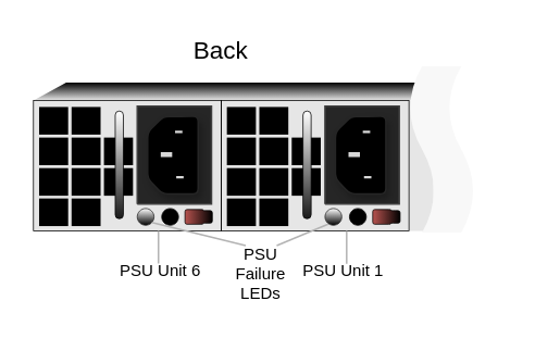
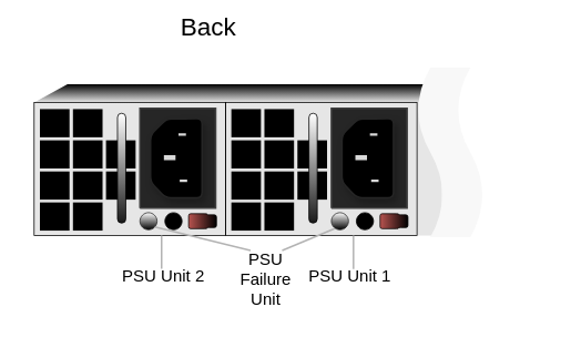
- <mxCell id="50" value="&lt;span style=&quot;font-weight: normal&quot;&gt;Back&lt;/span&gt;" style="text;html=1;strokeColor=none;fillColor=none;align=center;verticalAlign=middle;whiteSpace=wrap;rounded=0;shadow=0;fontSize=15;fontStyle=1" parent="1" vertex="1"><mxGeometry x="23.47" y="20" width="224.45" height="20" as="geometry" /></mxCell>
+ <mxCell id="50" value="&lt;span style=&quot;font-weight: normal&quot;&gt;Back&lt;/span&gt;" style="text;html=1;strokeColor=none;fillColor=none;align=center;verticalAlign=middle;whiteSpace=wrap;rounded=0;shadow=0;fontSize=15;fontStyle=1" parent="1" vertex="1"><mxGeometry x="13.47" y="5" width="224.45" height="20" as="geometry" /></mxCell>
- <mxCell id="54" value="PSU Unit 6" style="text;whiteSpace=wrap;html=1;fontSize=10;align=center;" parent="1" vertex="1"><mxGeometry x="58.25" y="153" width="80.22" height="20" as="geometry" /></mxCell>
+ <mxCell id="54" value="PSU Unit 2" style="text;whiteSpace=wrap;html=1;fontSize=10;align=center;" parent="1" vertex="1"><mxGeometry x="58.25" y="153" width="80.22" height="20" as="geometry" /></mxCell>
- <mxCell id="55" value="PSU&lt;br&gt;Failure&lt;br&gt;LEDs" style="text;whiteSpace=wrap;html=1;fontSize=10;align=center;" parent="1" vertex="1"><mxGeometry x="143" y="143" width="33.03" height="50" as="geometry" /></mxCell>
+ <mxCell id="55" value="PSU&lt;br&gt;Failure&lt;br&gt;Unit" style="text;whiteSpace=wrap;html=1;fontSize=10;align=center;" parent="1" vertex="1"><mxGeometry x="143" y="143" width="33.03" height="50" as="geometry" /></mxCell>
